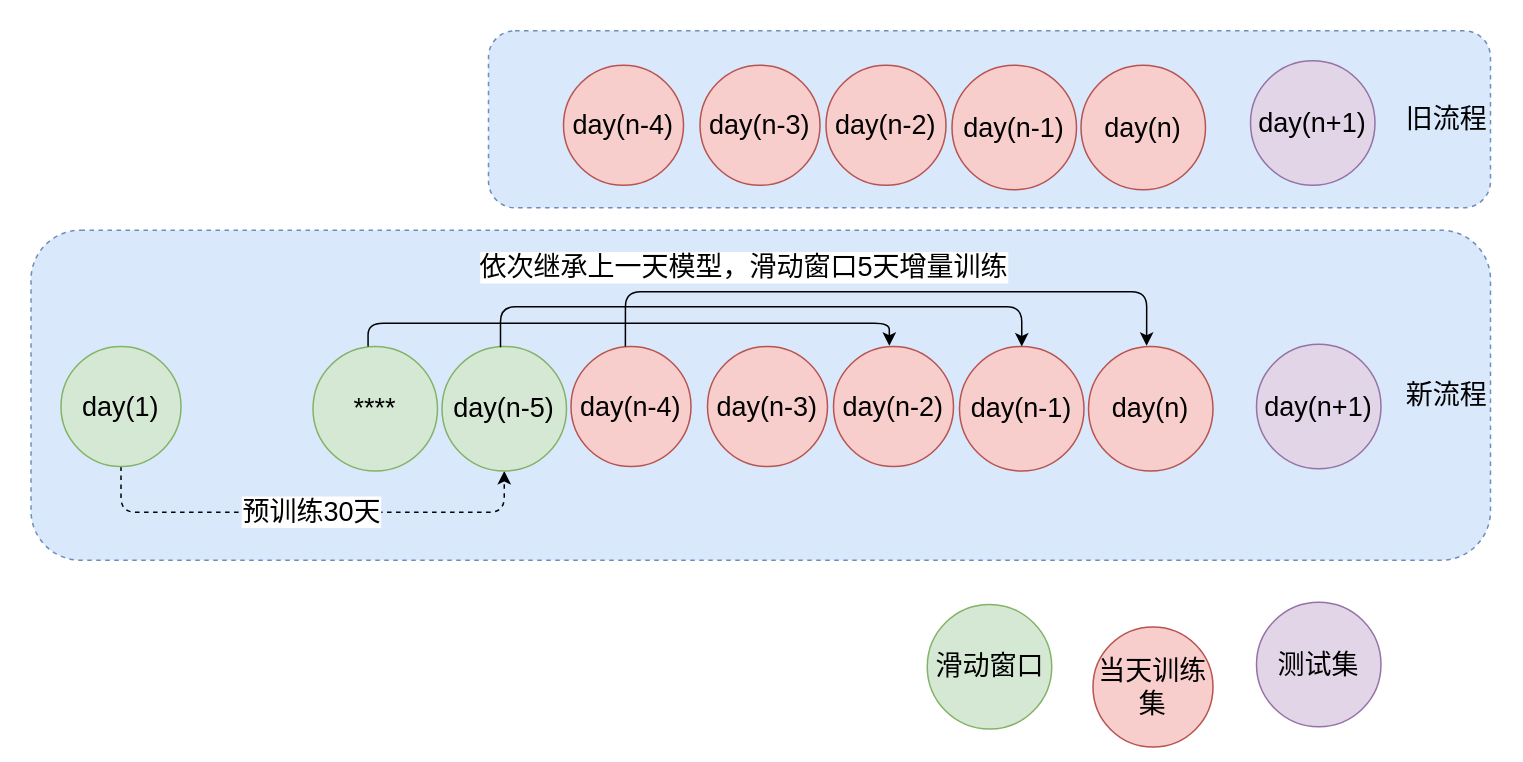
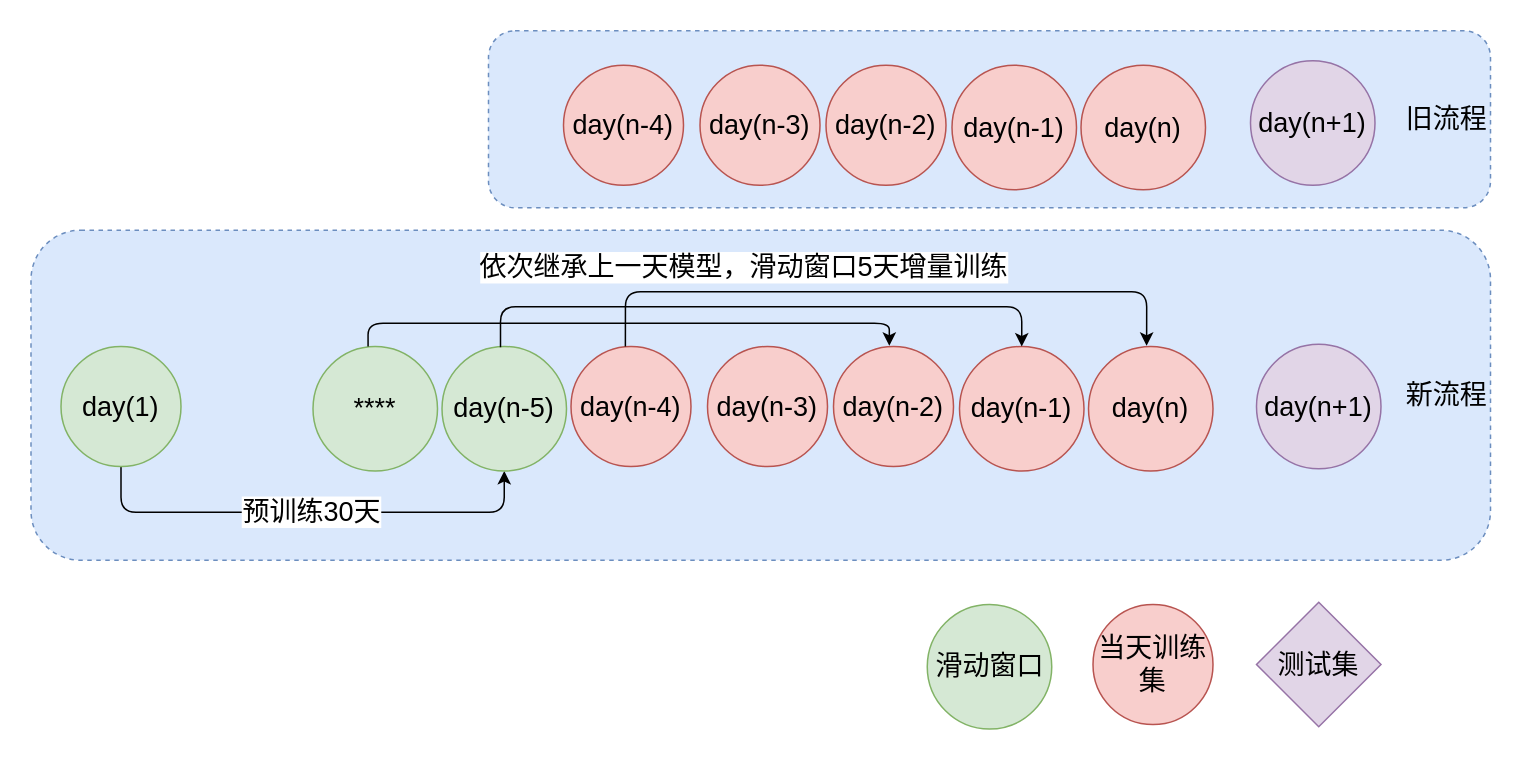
- <mxCell id="9" value="预训练30天" style="edgeStyle=orthogonalEdgeStyle;rounded=1;orthogonalLoop=1;jettySize=auto;html=1;exitX=0.5;exitY=1;exitDx=0;exitDy=0;fontSize=18;entryX=0.5;entryY=1;entryDx=0;entryDy=0;dashed=1;" parent="1" source="10" target="12" edge="1"><mxGeometry relative="1" as="geometry"><Array as="points"><mxPoint x="80" y="341" /><mxPoint x="336" y="341" /></Array><mxPoint x="420" y="311" as="targetPoint" /></mxGeometry></mxCell>
+ <mxCell id="9" value="预训练30天" style="edgeStyle=orthogonalEdgeStyle;rounded=1;orthogonalLoop=1;jettySize=auto;html=1;exitX=0.5;exitY=1;exitDx=0;exitDy=0;fontSize=18;entryX=0.5;entryY=1;entryDx=0;entryDy=0;" parent="1" source="10" target="12" edge="1"><mxGeometry relative="1" as="geometry"><Array as="points"><mxPoint x="80" y="341" /><mxPoint x="336" y="341" /></Array><mxPoint x="420" y="311" as="targetPoint" /></mxGeometry></mxCell>
- <mxCell id="21" value="测试集" style="ellipse;whiteSpace=wrap;html=1;aspect=fixed;strokeColor=#9673a6;fontSize=18;align=center;fillColor=#e1d5e7;" parent="1" vertex="1"><mxGeometry x="837" y="401" width="83" height="83" as="geometry" /></mxCell>
+ <mxCell id="21" value="测试集" style="rhombus;whiteSpace=wrap;html=1;aspect=fixed;strokeColor=#9673a6;fontSize=18;align=center;fillColor=#e1d5e7;" parent="1" vertex="1"><mxGeometry x="837" y="401" width="83" height="83" as="geometry" /></mxCell>
- <mxCell id="20" value="当天训练集" style="ellipse;whiteSpace=wrap;html=1;aspect=fixed;strokeColor=#b85450;fontSize=18;align=center;fillColor=#f8cecc;" parent="1" vertex="1"><mxGeometry x="728" y="417.5" width="80" height="80" as="geometry" /></mxCell>
+ <mxCell id="20" value="当天训练集" style="ellipse;whiteSpace=wrap;html=1;aspect=fixed;strokeColor=#b85450;fontSize=18;align=center;fillColor=#f8cecc;" parent="1" vertex="1"><mxGeometry x="728" y="402.5" width="80" height="80" as="geometry" /></mxCell>
